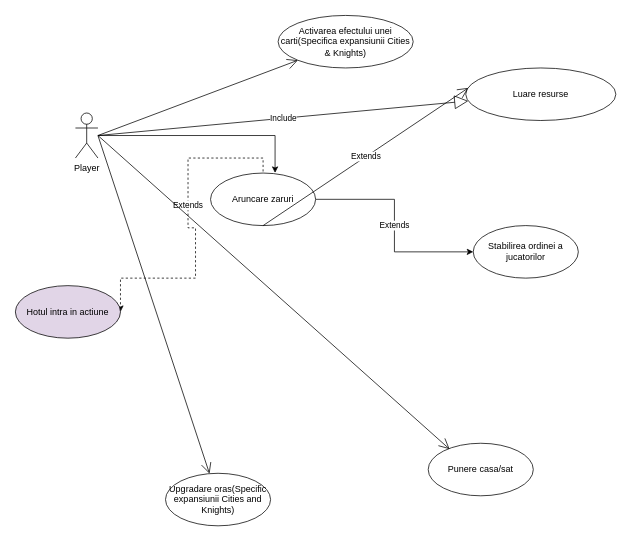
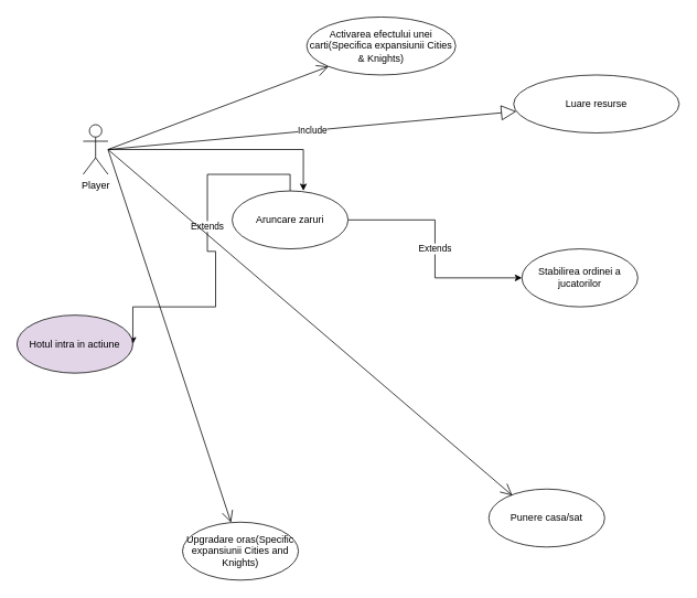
- <mxCell id="10" value="Extends" style="endArrow=open;endFill=1;endSize=12;html=1;exitX=0.5;exitY=1;exitDx=0;exitDy=0;entryX=0.017;entryY=0.38;entryDx=0;entryDy=0;entryPerimeter=0;" parent="1" source="6" target="7" edge="1"><mxGeometry width="160" relative="1" as="geometry"><mxPoint x="340" y="270" as="sourcePoint" /><mxPoint x="500" y="270" as="targetPoint" /></mxGeometry></mxCell>
- <mxCell id="5" value="Extends" style="edgeStyle=orthogonalEdgeStyle;rounded=0;orthogonalLoop=1;jettySize=auto;html=1;exitX=0.5;exitY=1;exitDx=0;exitDy=0;entryX=1;entryY=0.5;entryDx=0;entryDy=0;dashed=1;" parent="1" source="6" edge="1" target="9"><mxGeometry relative="1" as="geometry"><mxPoint x="160" y="370" as="targetPoint" /><Array as="points"><mxPoint x="340" y="210" /><mxPoint x="250" y="210" /><mxPoint x="250" y="303" /><mxPoint x="260" y="303" /><mxPoint x="260" y="370" /><mxPoint x="120" y="370" /></Array></mxGeometry></mxCell>
+ <mxCell id="5" value="Extends" style="edgeStyle=orthogonalEdgeStyle;rounded=0;orthogonalLoop=1;jettySize=auto;html=1;exitX=0.5;exitY=1;exitDx=0;exitDy=0;entryX=1;entryY=0.5;entryDx=0;entryDy=0;" parent="1" source="6" edge="1" target="9"><mxGeometry relative="1" as="geometry"><mxPoint x="160" y="370" as="targetPoint" /><Array as="points"><mxPoint x="340" y="210" /><mxPoint x="250" y="210" /><mxPoint x="250" y="303" /><mxPoint x="260" y="303" /><mxPoint x="260" y="370" /><mxPoint x="120" y="370" /></Array></mxGeometry></mxCell>
- <mxCell id="12" value="Punere casa/sat" style="ellipse;whiteSpace=wrap;html=1;" parent="1" vertex="1"><mxGeometry x="570" y="590" width="140" height="70" as="geometry" /></mxCell>
+ <mxCell id="12" value="Punere casa/sat" style="ellipse;whiteSpace=wrap;html=1;" parent="1" vertex="1"><mxGeometry x="590" y="590" width="140" height="70" as="geometry" /></mxCell>
